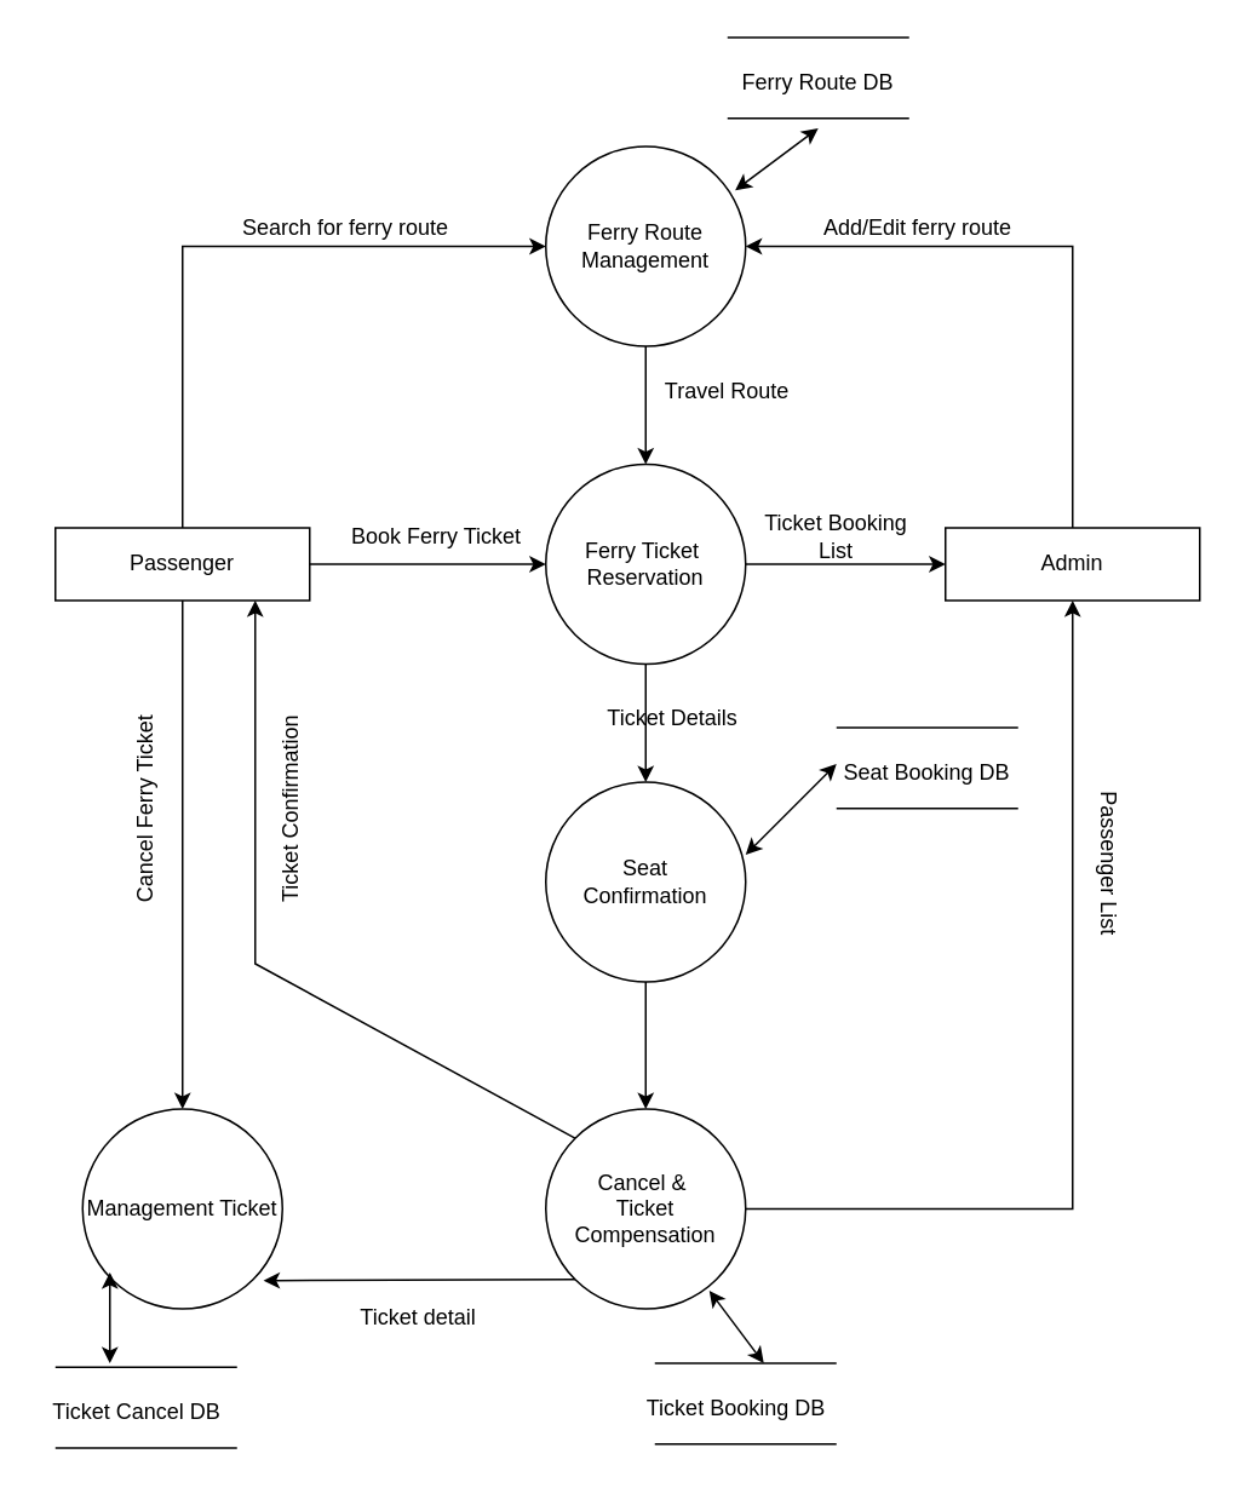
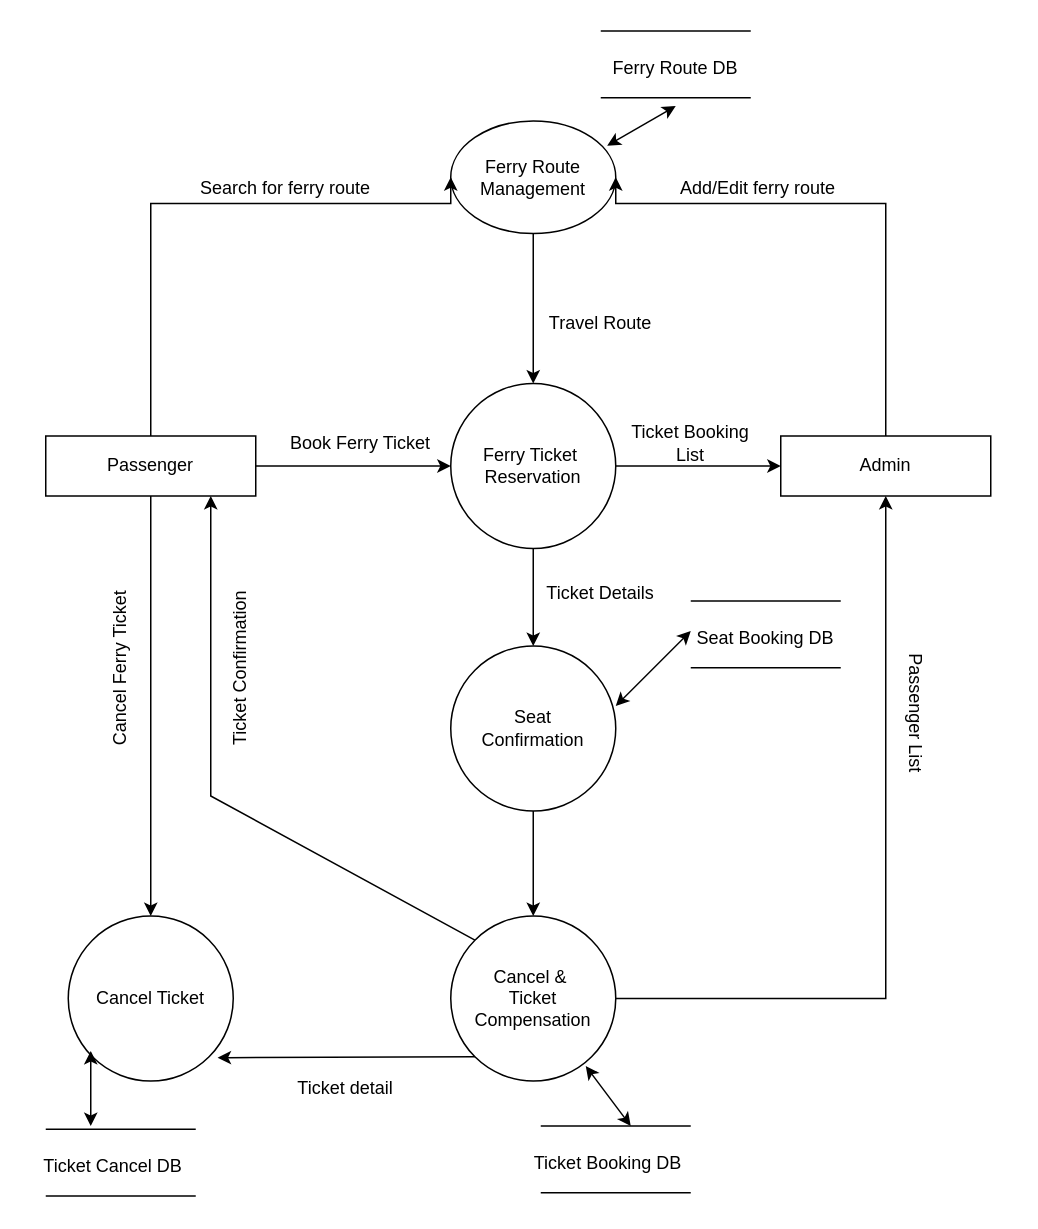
- <mxCell id="3" value="Ferry Route&lt;br&gt;Management" style="ellipse;whiteSpace=wrap;html=1;aspect=fixed;" parent="1" vertex="1"><mxGeometry x="300" y="80" width="110" height="110" as="geometry" /></mxCell>
+ <mxCell id="3" value="Ferry Route&lt;br&gt;Management" style="ellipse;whiteSpace=wrap;html=1;aspect=fixed;" parent="1" vertex="1"><mxGeometry x="300" y="80" width="110" height="75" as="geometry" /></mxCell>
- <mxCell id="29" value="Ticket Details" style="text;html=1;strokeColor=none;fillColor=none;align=center;verticalAlign=middle;whiteSpace=wrap;rounded=0;" parent="1" vertex="1"><mxGeometry x="330" y="380" width="80" height="30" as="geometry" /></mxCell>
+ <mxCell id="29" value="Ticket Details" style="text;html=1;strokeColor=none;fillColor=none;align=center;verticalAlign=middle;whiteSpace=wrap;rounded=0;" parent="1" vertex="1"><mxGeometry x="360" y="380" width="80" height="30" as="geometry" /></mxCell>
- <mxCell id="11" value="Management Ticket" style="ellipse;whiteSpace=wrap;html=1;aspect=fixed;" parent="1" vertex="1"><mxGeometry x="45" y="610" width="110" height="110" as="geometry" /></mxCell>
+ <mxCell id="11" value="Cancel Ticket" style="ellipse;whiteSpace=wrap;html=1;aspect=fixed;" parent="1" vertex="1"><mxGeometry x="45" y="610" width="110" height="110" as="geometry" /></mxCell>
